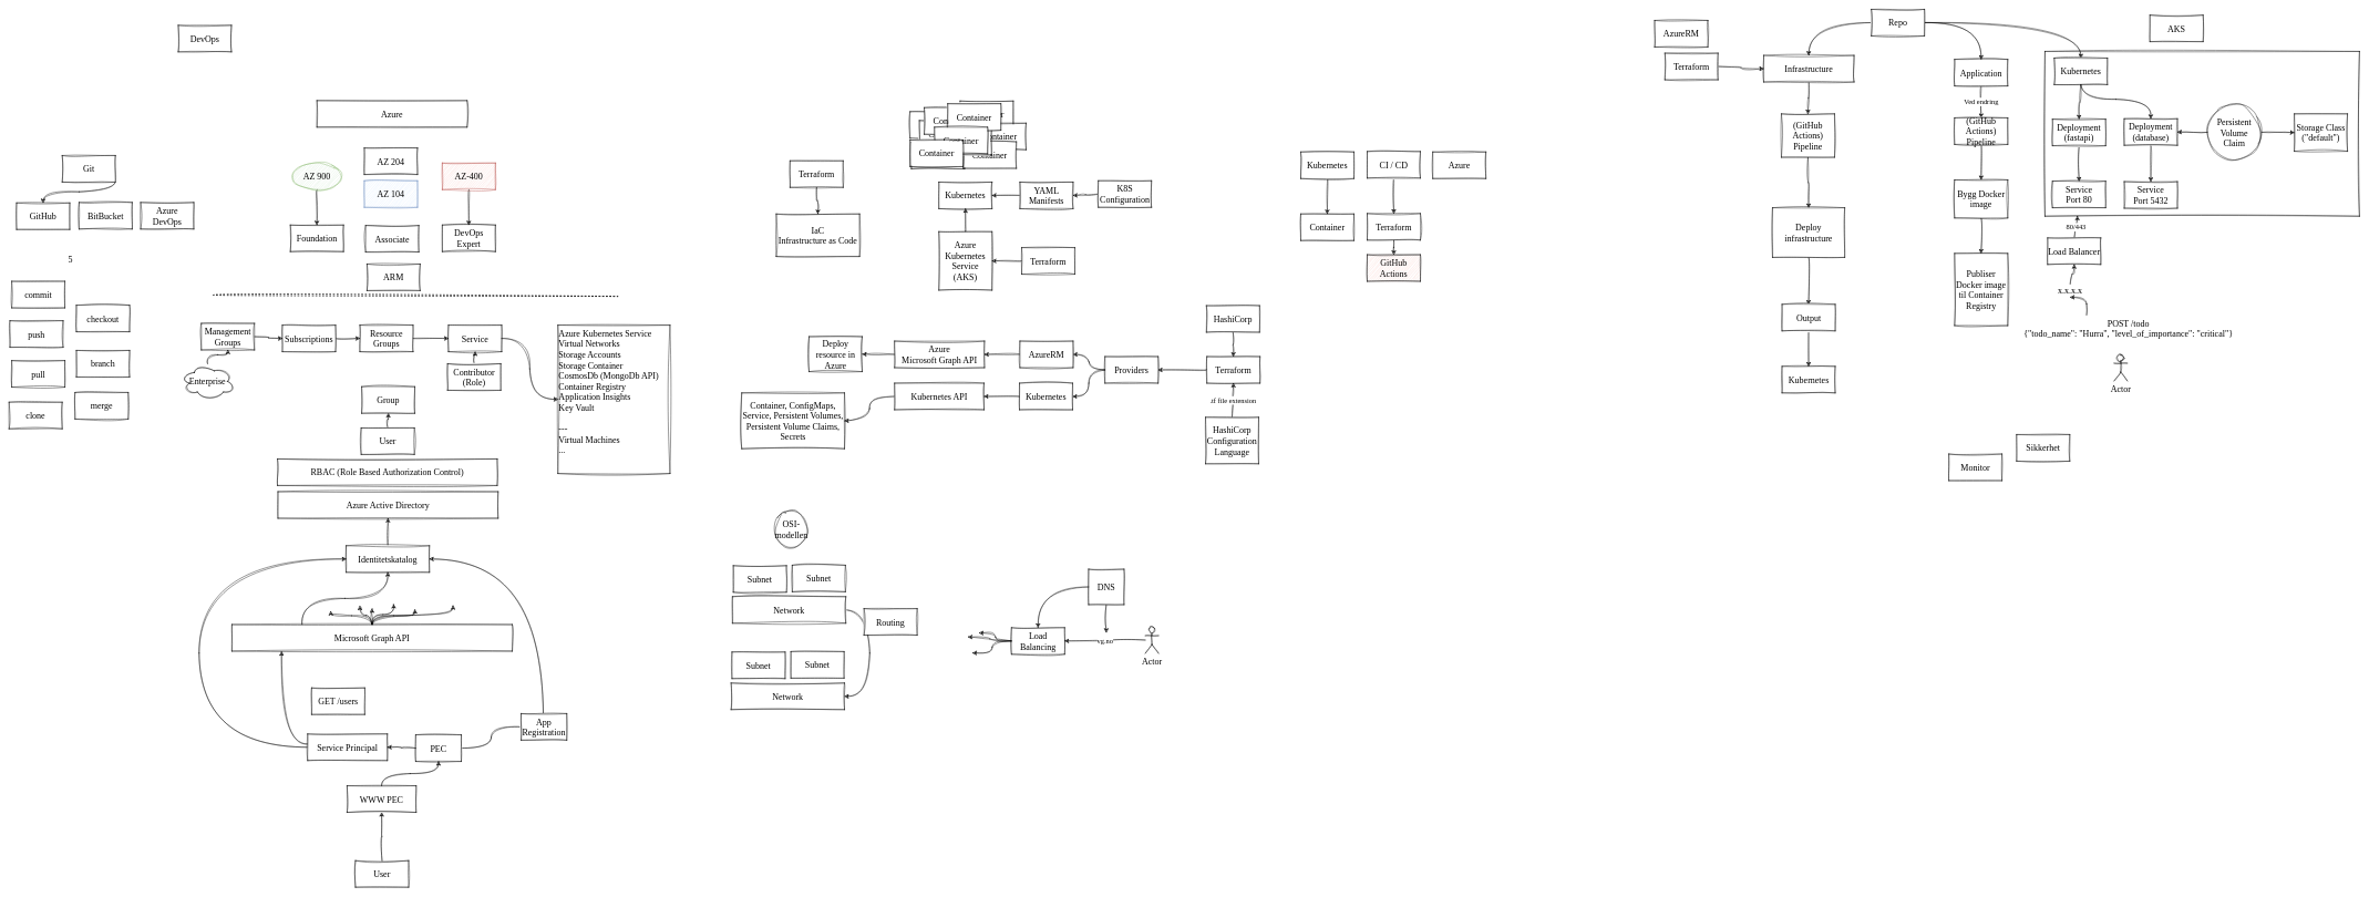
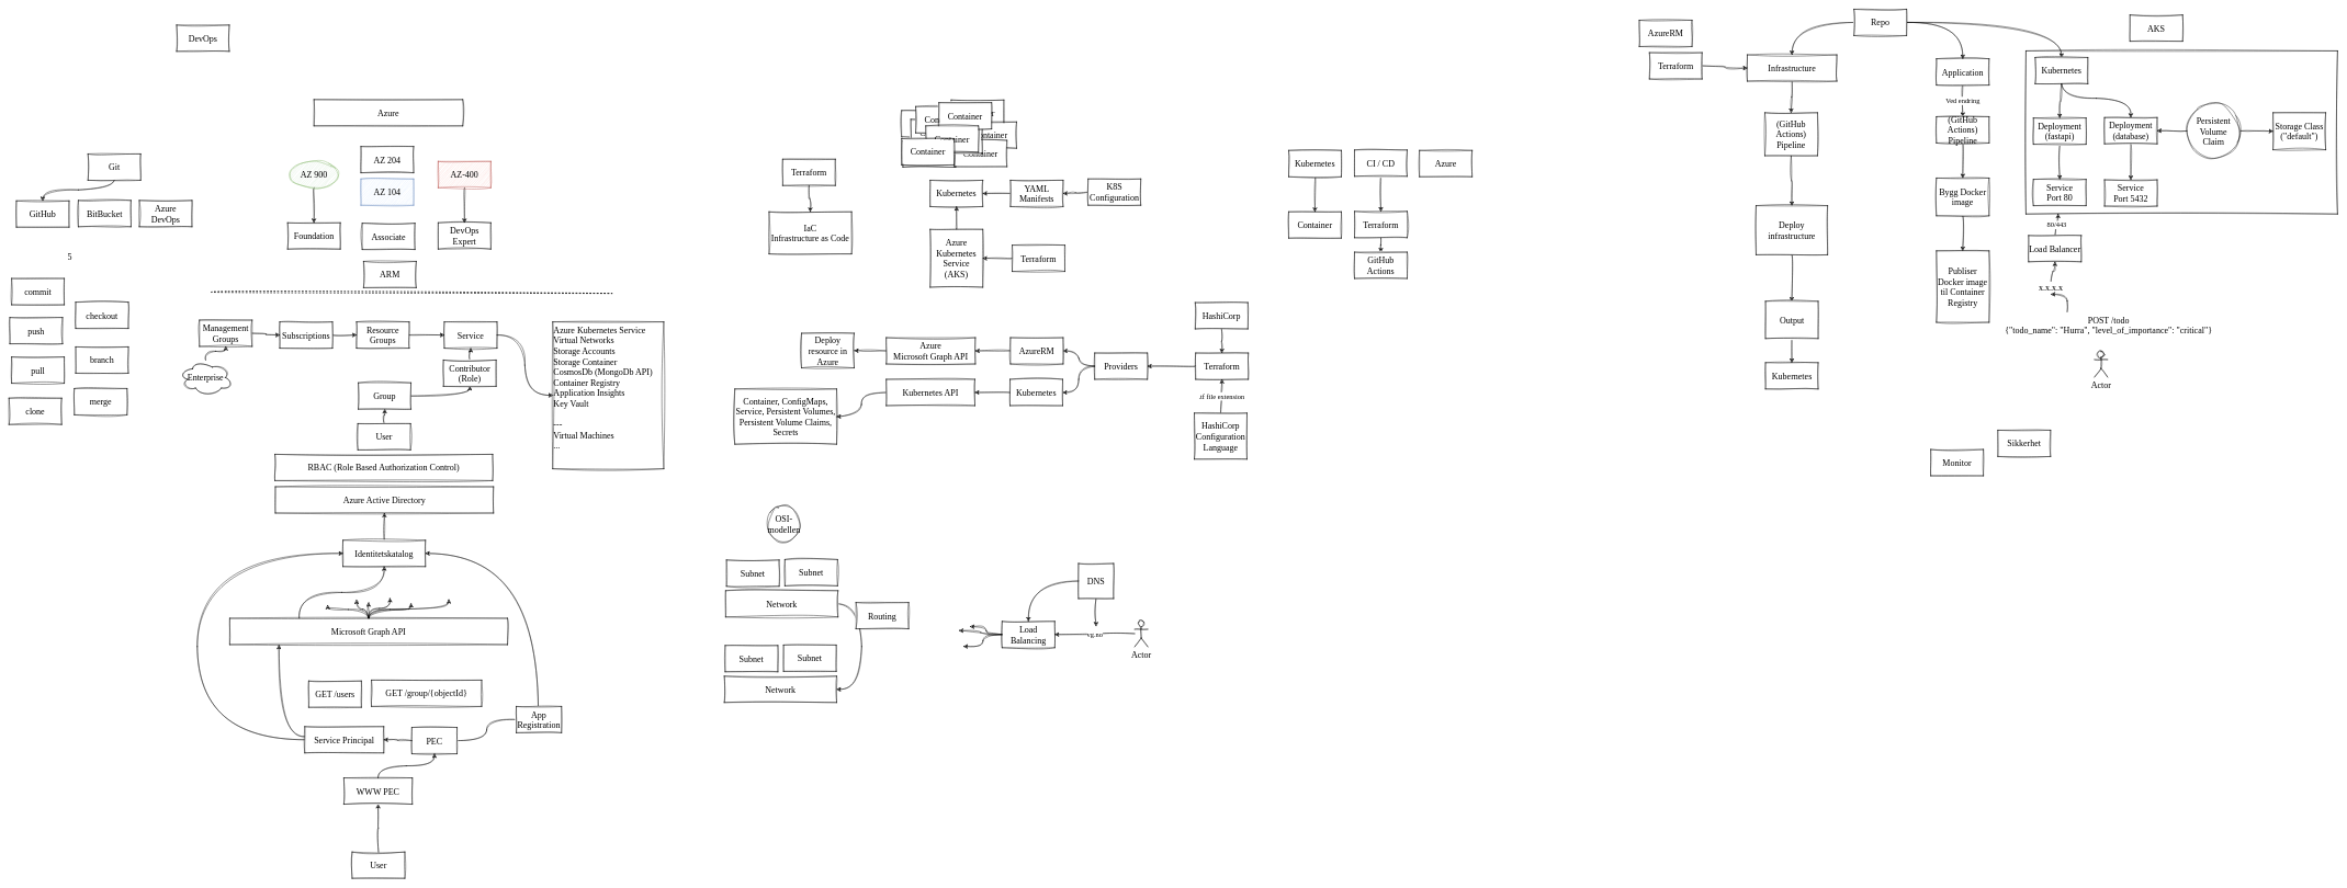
- <mxCell id="6" value="Git" style="rounded=0;whiteSpace=wrap;html=1;sketch=1;hachureGap=4;jiggle=2;fontFamily=Architects Daughter;fontSource=https%3A%2F%2Ffonts.googleapis.com%2Fcss%3Ffamily%3DArchitects%2BDaughter;fontSize=20;" parent="1" vertex="1"><mxGeometry x="140" y="350" width="120" height="60" as="geometry" /></mxCell>
+ <mxCell id="6" value="Git" style="rounded=0;whiteSpace=wrap;html=1;sketch=1;hachureGap=4;jiggle=2;fontFamily=Architects Daughter;fontSource=https%3A%2F%2Ffonts.googleapis.com%2Fcss%3Ffamily%3DArchitects%2BDaughter;fontSize=20;" parent="1" vertex="1"><mxGeometry x="200" y="350" width="120" height="60" as="geometry" /></mxCell>
- <mxCell id="141" value="GitHub Actions" style="rounded=0;whiteSpace=wrap;html=1;sketch=1;hachureGap=4;jiggle=2;fontFamily=Architects Daughter;fontSource=https%3A%2F%2Ffonts.googleapis.com%2Fcss%3Ffamily%3DArchitects%2BDaughter;fontSize=20;fillColor=#f8cecc;" parent="1" vertex="1"><mxGeometry x="3086" y="574" width="120" height="60" as="geometry" /></mxCell>
+ <mxCell id="141" value="GitHub Actions" style="rounded=0;whiteSpace=wrap;html=1;sketch=1;hachureGap=4;jiggle=2;fontFamily=Architects Daughter;fontSource=https%3A%2F%2Ffonts.googleapis.com%2Fcss%3Ffamily%3DArchitects%2BDaughter;fontSize=20;" parent="1" vertex="1"><mxGeometry x="3086" y="574" width="120" height="60" as="geometry" /></mxCell>
- <mxCell id="167" value="Output" style="whiteSpace=wrap;html=1;fontSize=20;fontFamily=Architects Daughter;rounded=0;sketch=1;hachureGap=4;jiggle=2;fontSource=https%3A%2F%2Ffonts.googleapis.com%2Fcss%3Ffamily%3DArchitects%2BDaughter;" parent="1" vertex="1"><mxGeometry x="4022.5" y="686" width="120" height="60" as="geometry" /></mxCell>
+ <mxCell id="167" value="Output" style="whiteSpace=wrap;html=1;fontSize=20;fontFamily=Architects Daughter;rounded=0;sketch=1;hachureGap=4;jiggle=2;fontSource=https%3A%2F%2Ffonts.googleapis.com%2Fcss%3Ffamily%3DArchitects%2BDaughter;" parent="1" vertex="1"><mxGeometry x="4022.5" y="686" width="120" height="85" as="geometry" /></mxCell>
+ <mxCell id="42" style="edgeStyle=orthogonalEdgeStyle;curved=1;rounded=0;sketch=1;hachureGap=4;jiggle=2;orthogonalLoop=1;jettySize=auto;html=1;entryX=0.5;entryY=1;entryDx=0;entryDy=0;fontFamily=Architects Daughter;fontSource=https%3A%2F%2Ffonts.googleapis.com%2Fcss%3Ffamily%3DArchitects%2BDaughter;fontSize=16;" parent="1" source="43" target="45" edge="1"><mxGeometry relative="1" as="geometry" /></mxCell>
+ <mxCell id="76" value="GET /group/{objectId}" style="rounded=0;whiteSpace=wrap;html=1;sketch=1;hachureGap=4;jiggle=2;fontFamily=Architects Daughter;fontSource=https%3A%2F%2Ffonts.googleapis.com%2Fcss%3Ffamily%3DArchitects%2BDaughter;fontSize=20;" parent="1" vertex="1"><mxGeometry x="846" y="1550" width="251" height="60" as="geometry" /></mxCell>
